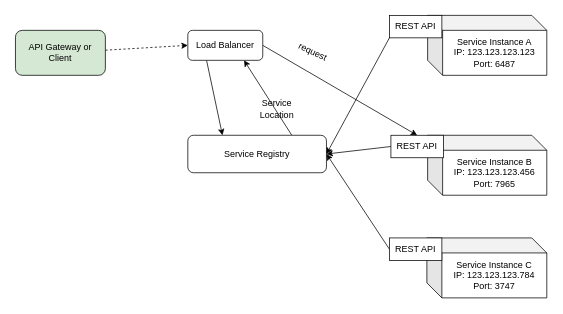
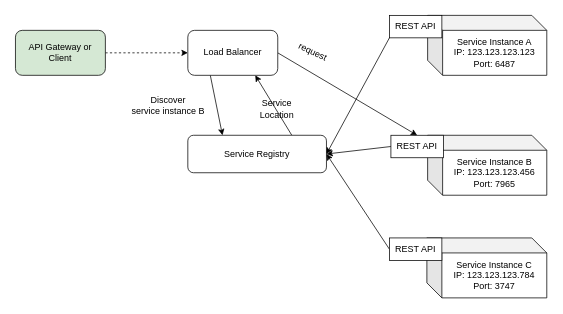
- <mxCell id="15" value="Load Balancer" style="rounded=1;whiteSpace=wrap;html=1;" parent="1" vertex="1"><mxGeometry x="250" y="40" width="100" height="40" as="geometry" /></mxCell>
+ <mxCell id="15" value="Load Balancer" style="rounded=1;whiteSpace=wrap;html=1;" parent="1" vertex="1"><mxGeometry x="250" y="40" width="120" height="60" as="geometry" /></mxCell>
+ <mxCell id="16" value="Discover&lt;br&gt;service instance B" style="text;html=1;strokeColor=none;fillColor=none;align=center;verticalAlign=middle;whiteSpace=wrap;rounded=0;" parent="1" vertex="1"><mxGeometry x="169" y="125" width="110" height="30" as="geometry" /></mxCell>
